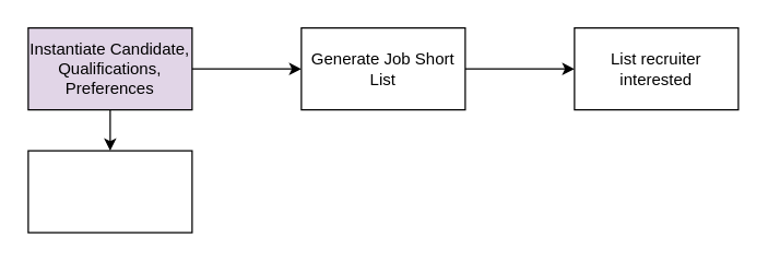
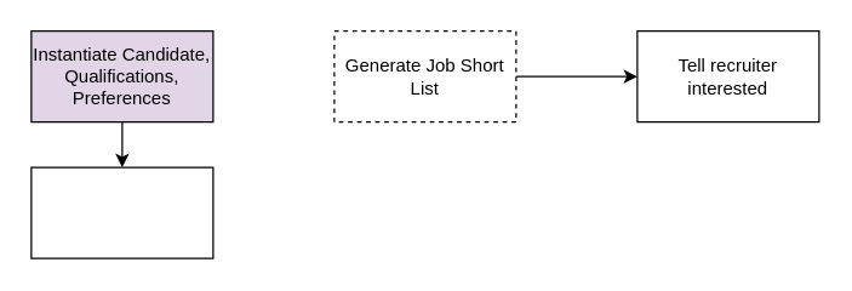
- <mxCell id="2" value="" style="edgeStyle=none;html=1;" edge="1" parent="1" source="4" target="6"><mxGeometry relative="1" as="geometry" /></mxCell>
- <mxCell id="6" value="Generate Job Short List" style="whiteSpace=wrap;html=1;rounded=0;" vertex="1" parent="1"><mxGeometry x="220" y="20" width="120" height="60" as="geometry" /></mxCell>
+ <mxCell id="6" value="Generate Job Short List" style="whiteSpace=wrap;html=1;rounded=0;dashed=1;" vertex="1" parent="1"><mxGeometry x="220" y="20" width="120" height="60" as="geometry" /></mxCell>
- <mxCell id="7" value="List recruiter interested" style="whiteSpace=wrap;html=1;rounded=0;" vertex="1" parent="1"><mxGeometry x="420" y="20" width="120" height="60" as="geometry" /></mxCell>
+ <mxCell id="7" value="Tell recruiter interested" style="whiteSpace=wrap;html=1;rounded=0;" vertex="1" parent="1"><mxGeometry x="420" y="20" width="120" height="60" as="geometry" /></mxCell>
